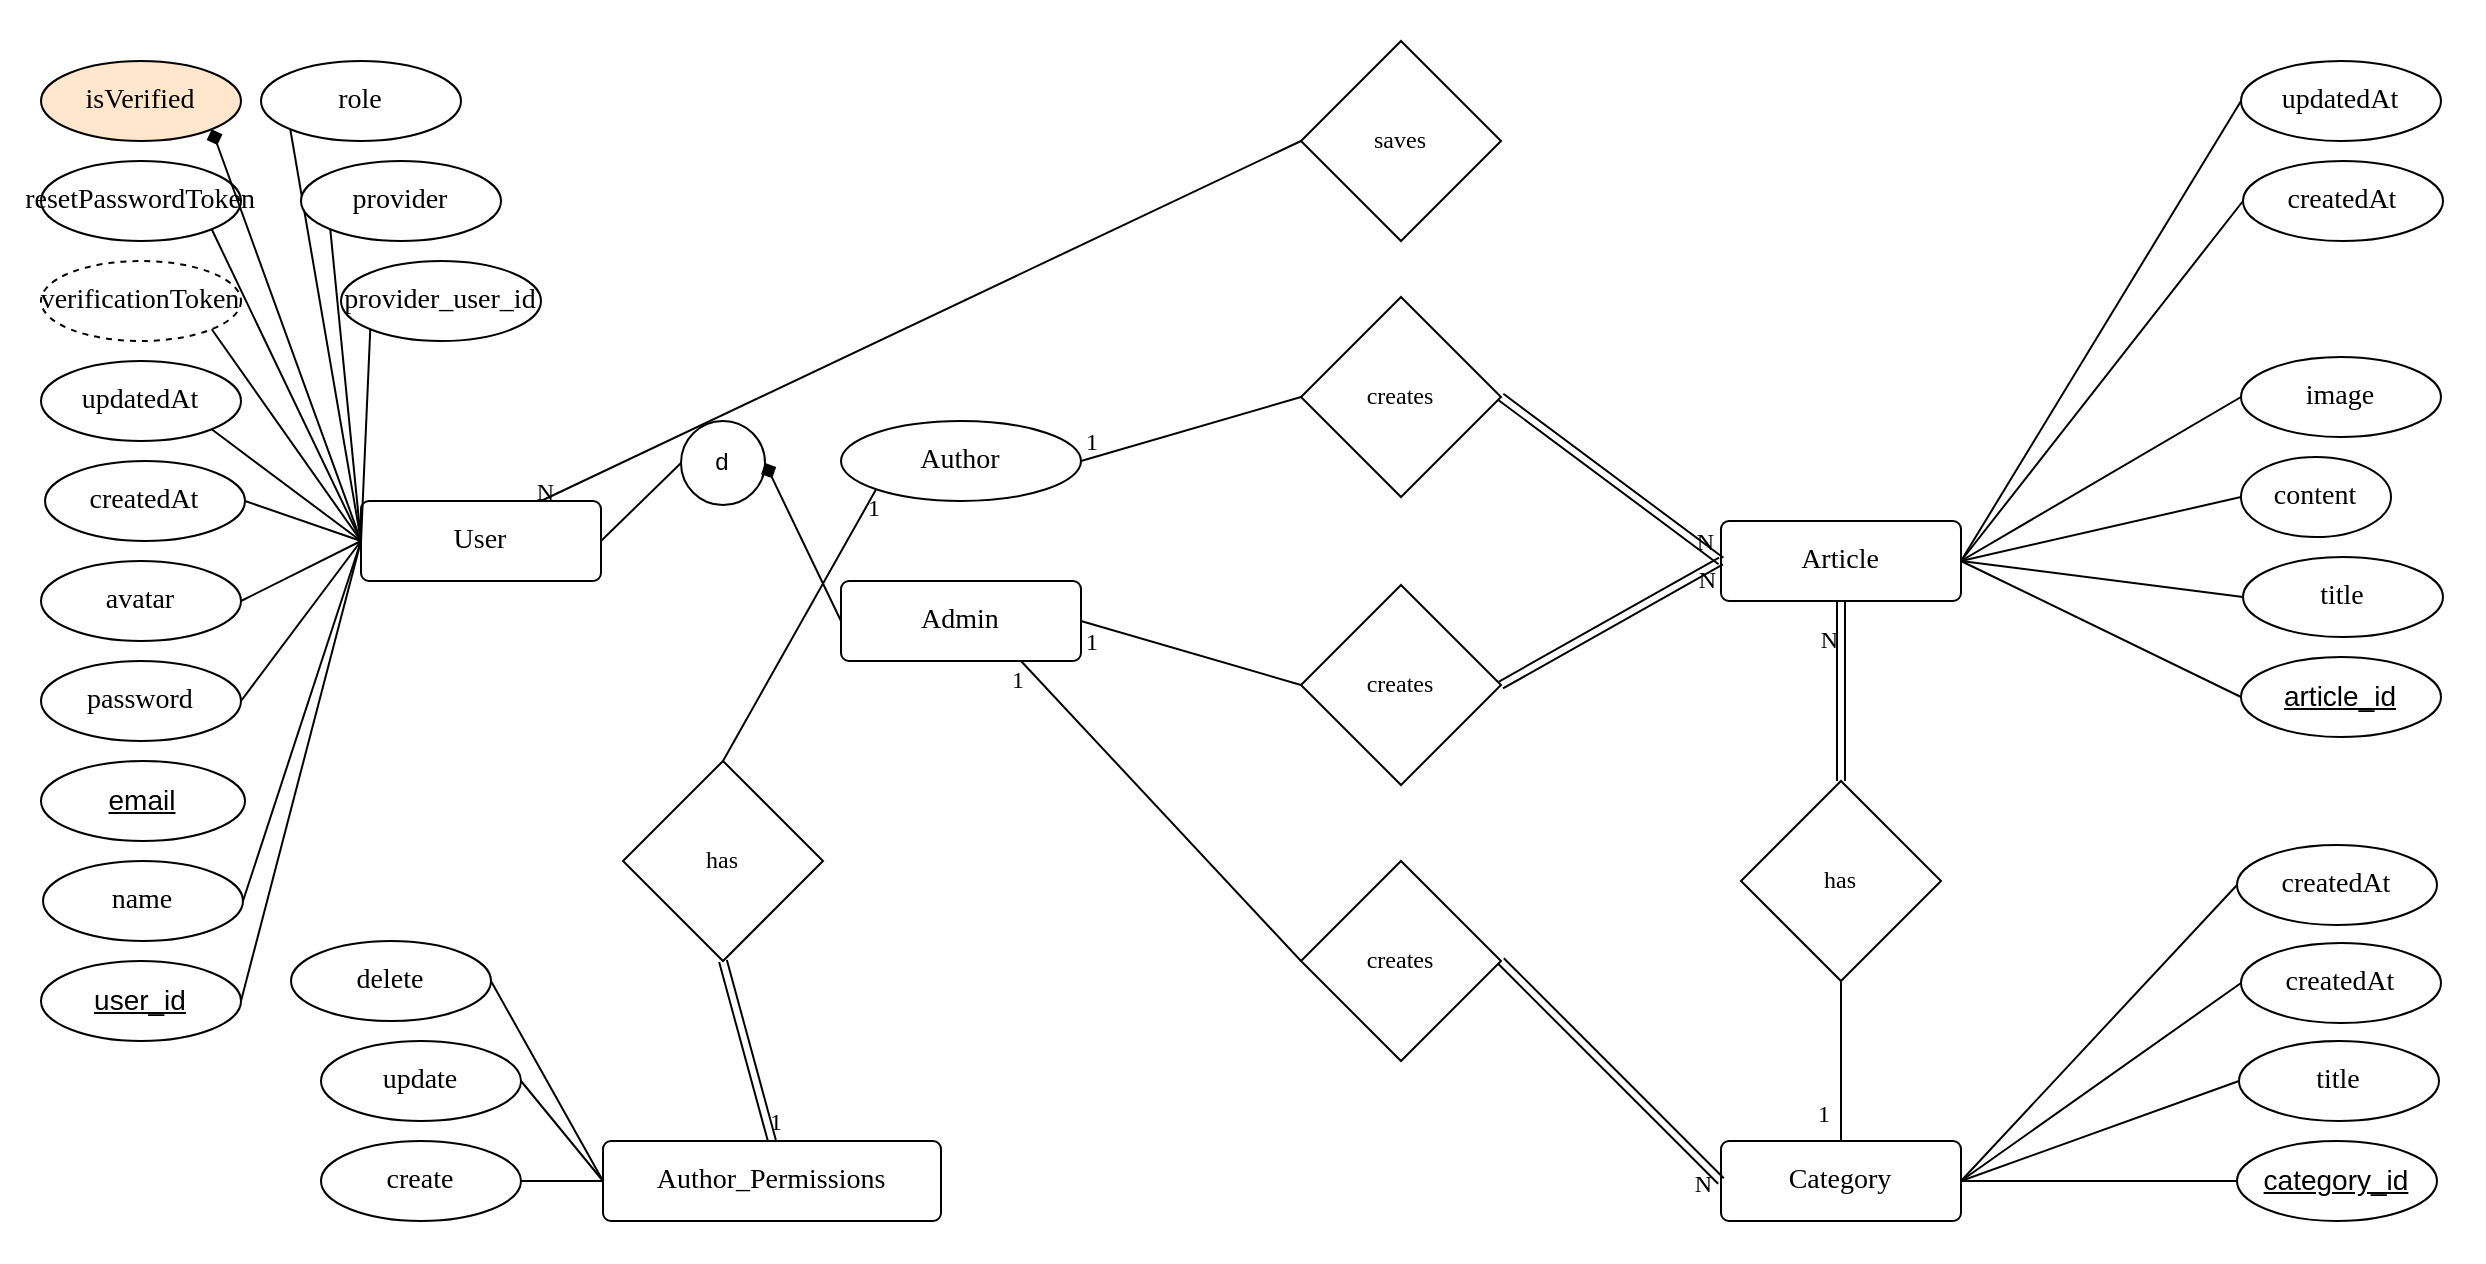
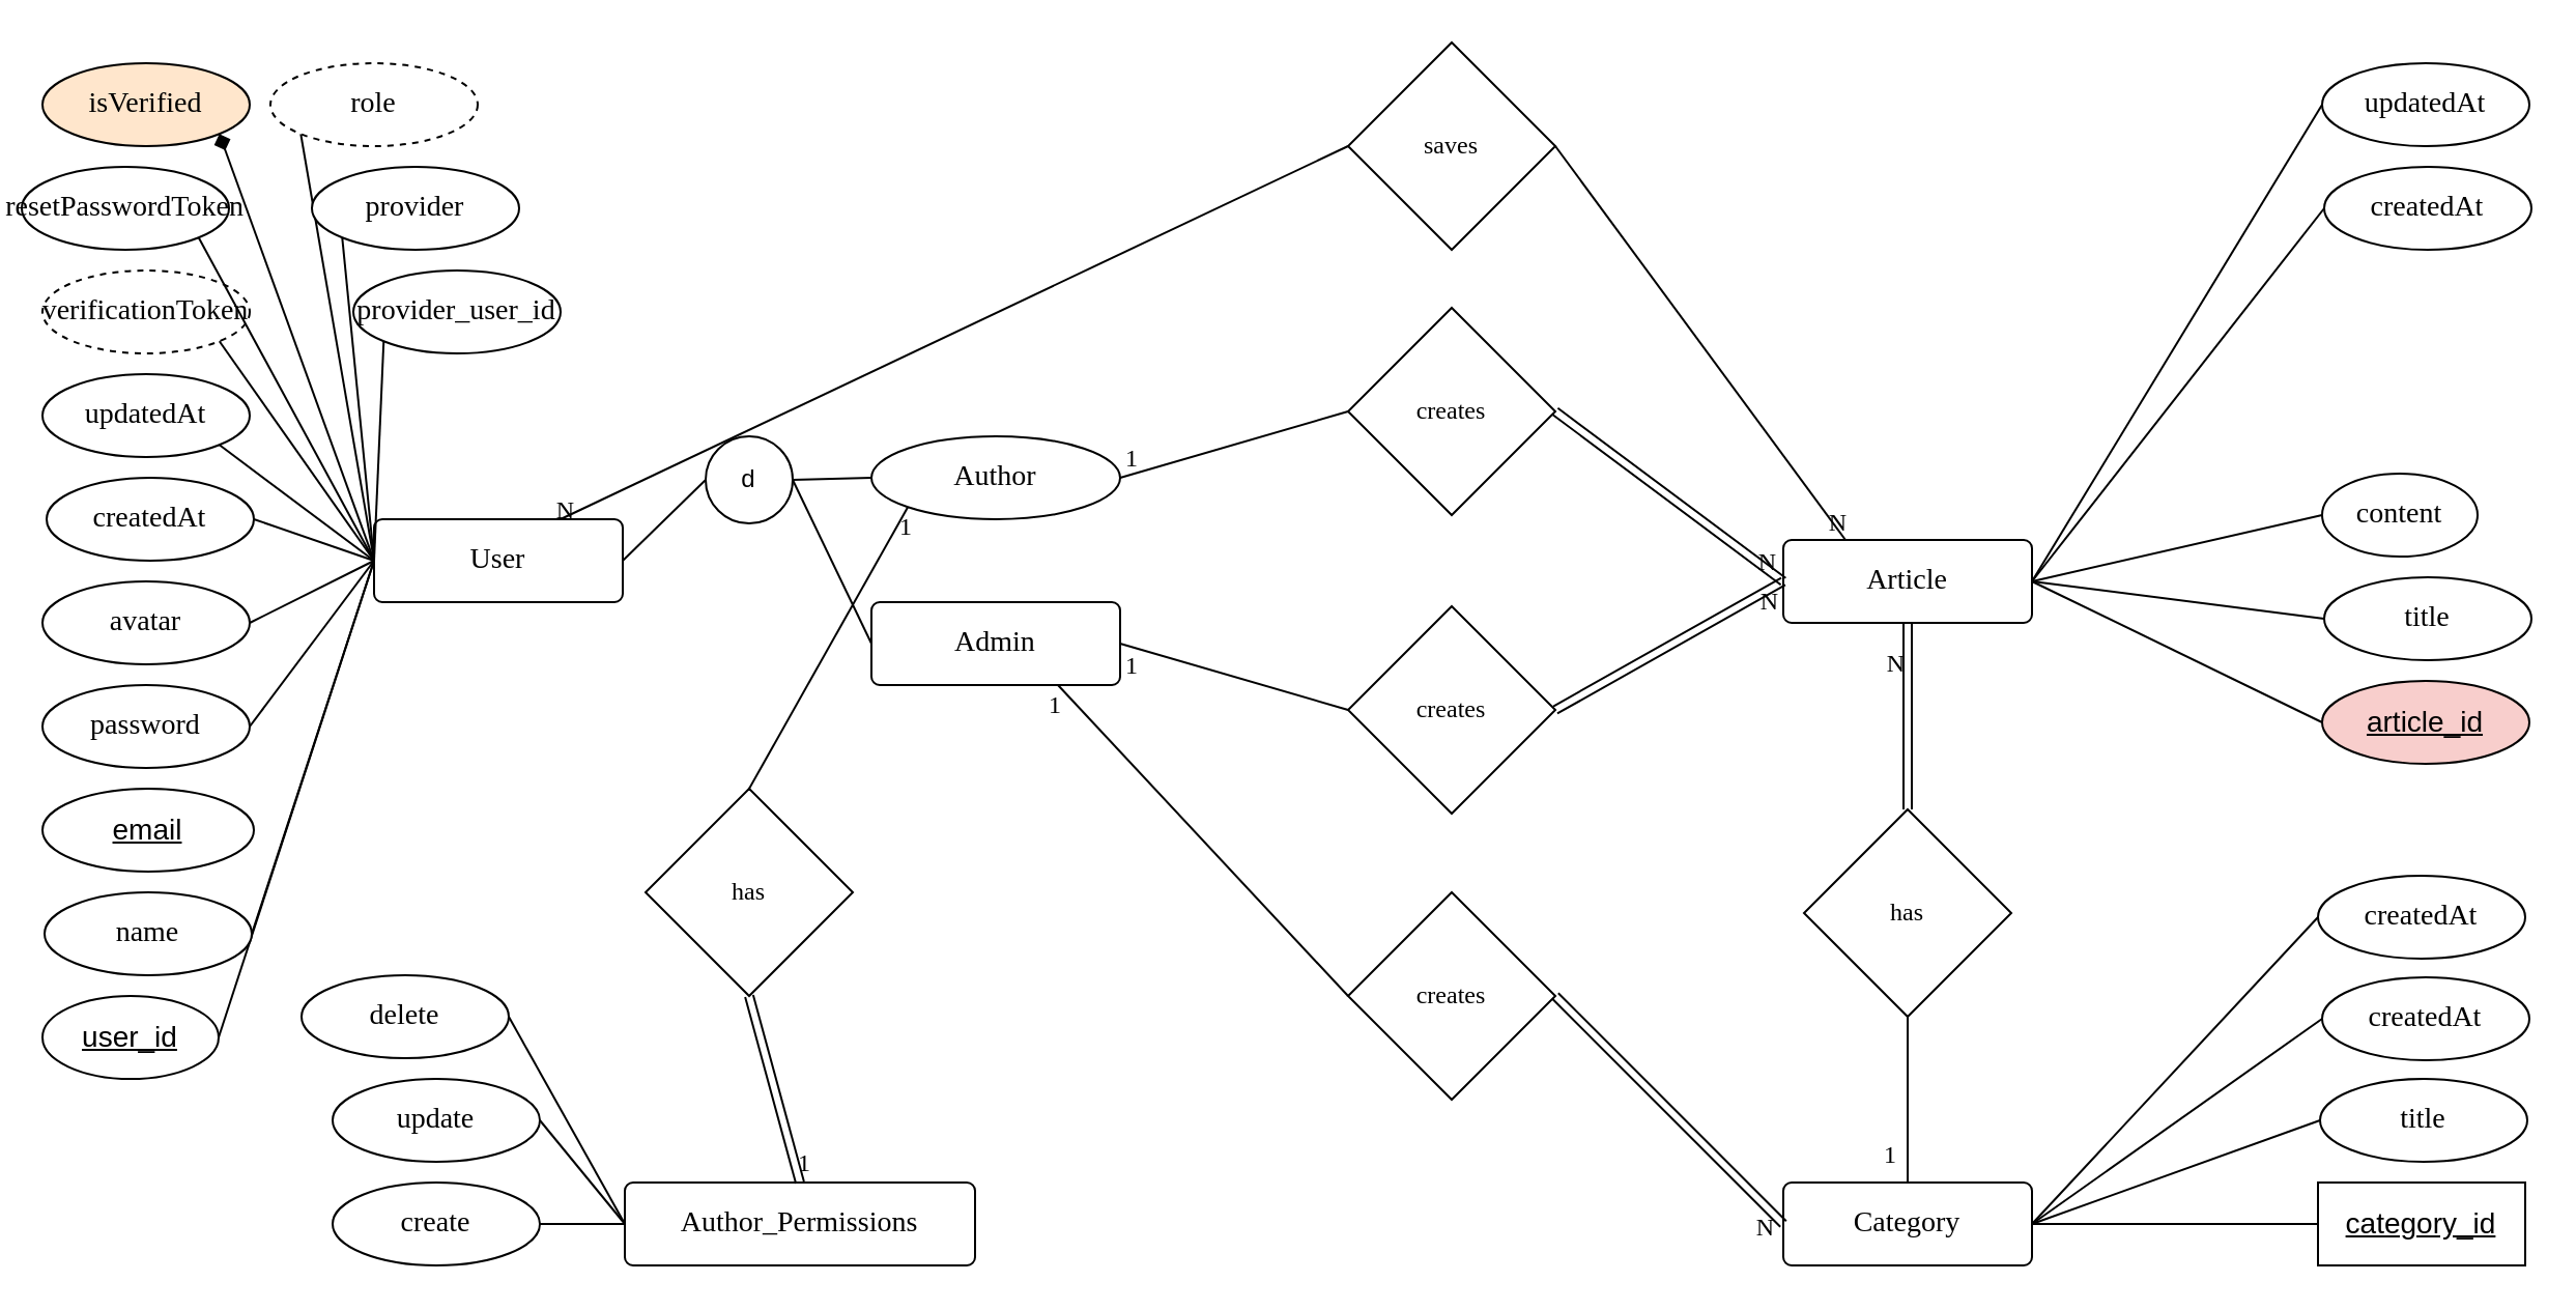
- <mxCell id="70" value="role" style="ellipse;whiteSpace=wrap;html=1;align=center;fontFamily=cascadia code;fontSize=14;" parent="1" vertex="1"><mxGeometry x="130" y="30" width="100" height="40" as="geometry" /></mxCell>
+ <mxCell id="70" value="role" style="ellipse;whiteSpace=wrap;html=1;align=center;fontFamily=cascadia code;fontSize=14;dashed=1;" parent="1" vertex="1"><mxGeometry x="130" y="30" width="100" height="40" as="geometry" /></mxCell>
- <mxCell id="18" value="resetPasswordToken" style="ellipse;whiteSpace=wrap;html=1;align=center;fontFamily=cascadia code;fontSize=14;" parent="1" vertex="1"><mxGeometry x="20" y="80" width="100" height="40" as="geometry" /></mxCell>
+ <mxCell id="18" value="resetPasswordToken" style="ellipse;whiteSpace=wrap;html=1;align=center;fontFamily=cascadia code;fontSize=14;" parent="1" vertex="1"><mxGeometry x="10" y="80" width="100" height="40" as="geometry" /></mxCell>
+ <mxCell id="68" value="" style="endArrow=none;html=1;rounded=0;hachureGap=4;fontFamily=Architects Daughter;fontSource=https%3A%2F%2Ffonts.googleapis.com%2Fcss%3Ffamily%3DArchitects%2BDaughter;exitX=1;exitY=0.5;exitDx=0;exitDy=0;entryX=0.25;entryY=0;entryDx=0;entryDy=0;" parent="1" source="65" target="22" edge="1"><mxGeometry relative="1" as="geometry"><mxPoint x="440" y="520" as="sourcePoint" /><mxPoint x="250" y="300" as="targetPoint" /></mxGeometry></mxCell>
+ <mxCell id="69" value="N" style="resizable=0;html=1;whiteSpace=wrap;align=right;verticalAlign=bottom;hachureGap=4;fontFamily=Architects Daughter;fontSource=https%3A%2F%2Ffonts.googleapis.com%2Fcss%3Ffamily%3DArchitects%2BDaughter;" parent="68" connectable="0" vertex="1"><mxGeometry x="1" relative="1" as="geometry"><mxPoint x="2" as="offset" /></mxGeometry></mxCell>
- <mxCell id="26" value="image" style="ellipse;whiteSpace=wrap;html=1;align=center;fontFamily=cascadia code;fontSize=14;" parent="1" vertex="1"><mxGeometry x="1120" y="178" width="100" height="40" as="geometry" /></mxCell>
+ <mxCell id="53" value="" style="endArrow=none;html=1;rounded=0;entryX=1;entryY=0.5;entryDx=0;entryDy=0;exitX=0;exitY=0.5;exitDx=0;exitDy=0;fontFamily=cascadia code;fontSize=14;" parent="1" source="49" target="51" edge="1"><mxGeometry relative="1" as="geometry"><mxPoint x="350" y="281" as="sourcePoint" /><mxPoint x="310" y="280" as="targetPoint" /><Array as="points" /></mxGeometry></mxCell>
- <mxCell id="28" value="" style="endArrow=none;html=1;rounded=0;entryX=0;entryY=0.5;entryDx=0;entryDy=0;exitX=1;exitY=0.5;exitDx=0;exitDy=0;fontFamily=cascadia code;fontSize=14;" parent="1" source="22" target="26" edge="1"><mxGeometry relative="1" as="geometry"><mxPoint x="655" y="-178" as="sourcePoint" /><mxPoint x="710" y="-132" as="targetPoint" /><Array as="points" /></mxGeometry></mxCell>
- <mxCell id="54" value="" style="endArrow=diamond;html=1;rounded=0;entryX=1;entryY=0.5;entryDx=0;entryDy=0;exitX=0;exitY=0.5;exitDx=0;exitDy=0;fontFamily=cascadia code;fontSize=14;" parent="1" source="50" target="51" edge="1"><mxGeometry relative="1" as="geometry"><mxPoint x="430" y="240" as="sourcePoint" /><mxPoint x="392" y="281" as="targetPoint" /><Array as="points" /></mxGeometry></mxCell>
+ <mxCell id="54" value="" style="endArrow=none;html=1;rounded=0;entryX=1;entryY=0.5;entryDx=0;entryDy=0;exitX=0;exitY=0.5;exitDx=0;exitDy=0;fontFamily=cascadia code;fontSize=14;" parent="1" source="50" target="51" edge="1"><mxGeometry relative="1" as="geometry"><mxPoint x="430" y="240" as="sourcePoint" /><mxPoint x="392" y="281" as="targetPoint" /><Array as="points" /></mxGeometry></mxCell>
- <mxCell id="23" value="article_id" style="ellipse;whiteSpace=wrap;html=1;align=center;fontStyle=4;fontSize=14;" parent="1" vertex="1"><mxGeometry x="1120" y="328" width="100" height="40" as="geometry" /></mxCell>
+ <mxCell id="23" value="article_id" style="ellipse;whiteSpace=wrap;html=1;align=center;fontStyle=4;fontSize=14;fillColor=#f8cecc;" parent="1" vertex="1"><mxGeometry x="1120" y="328" width="100" height="40" as="geometry" /></mxCell>
- <mxCell id="3" value="user_id" style="ellipse;whiteSpace=wrap;html=1;align=center;fontStyle=4;fontSize=14;" parent="1" vertex="1"><mxGeometry x="20" y="480" width="100" height="40" as="geometry" /></mxCell>
+ <mxCell id="3" value="user_id" style="ellipse;whiteSpace=wrap;html=1;align=center;fontStyle=4;fontSize=14;" parent="1" vertex="1"><mxGeometry x="20" y="480" width="85" height="40" as="geometry" /></mxCell>
- <mxCell id="36" value="category_id" style="ellipse;whiteSpace=wrap;html=1;align=center;fontStyle=4;fontSize=14;" parent="1" vertex="1"><mxGeometry x="1118" y="570" width="100" height="40" as="geometry" /></mxCell>
+ <mxCell id="36" value="category_id" style="whiteSpace=wrap;html=1;align=center;fontStyle=4;fontSize=14;rounded=0;" parent="1" vertex="1"><mxGeometry x="1118" y="570" width="100" height="40" as="geometry" /></mxCell>
